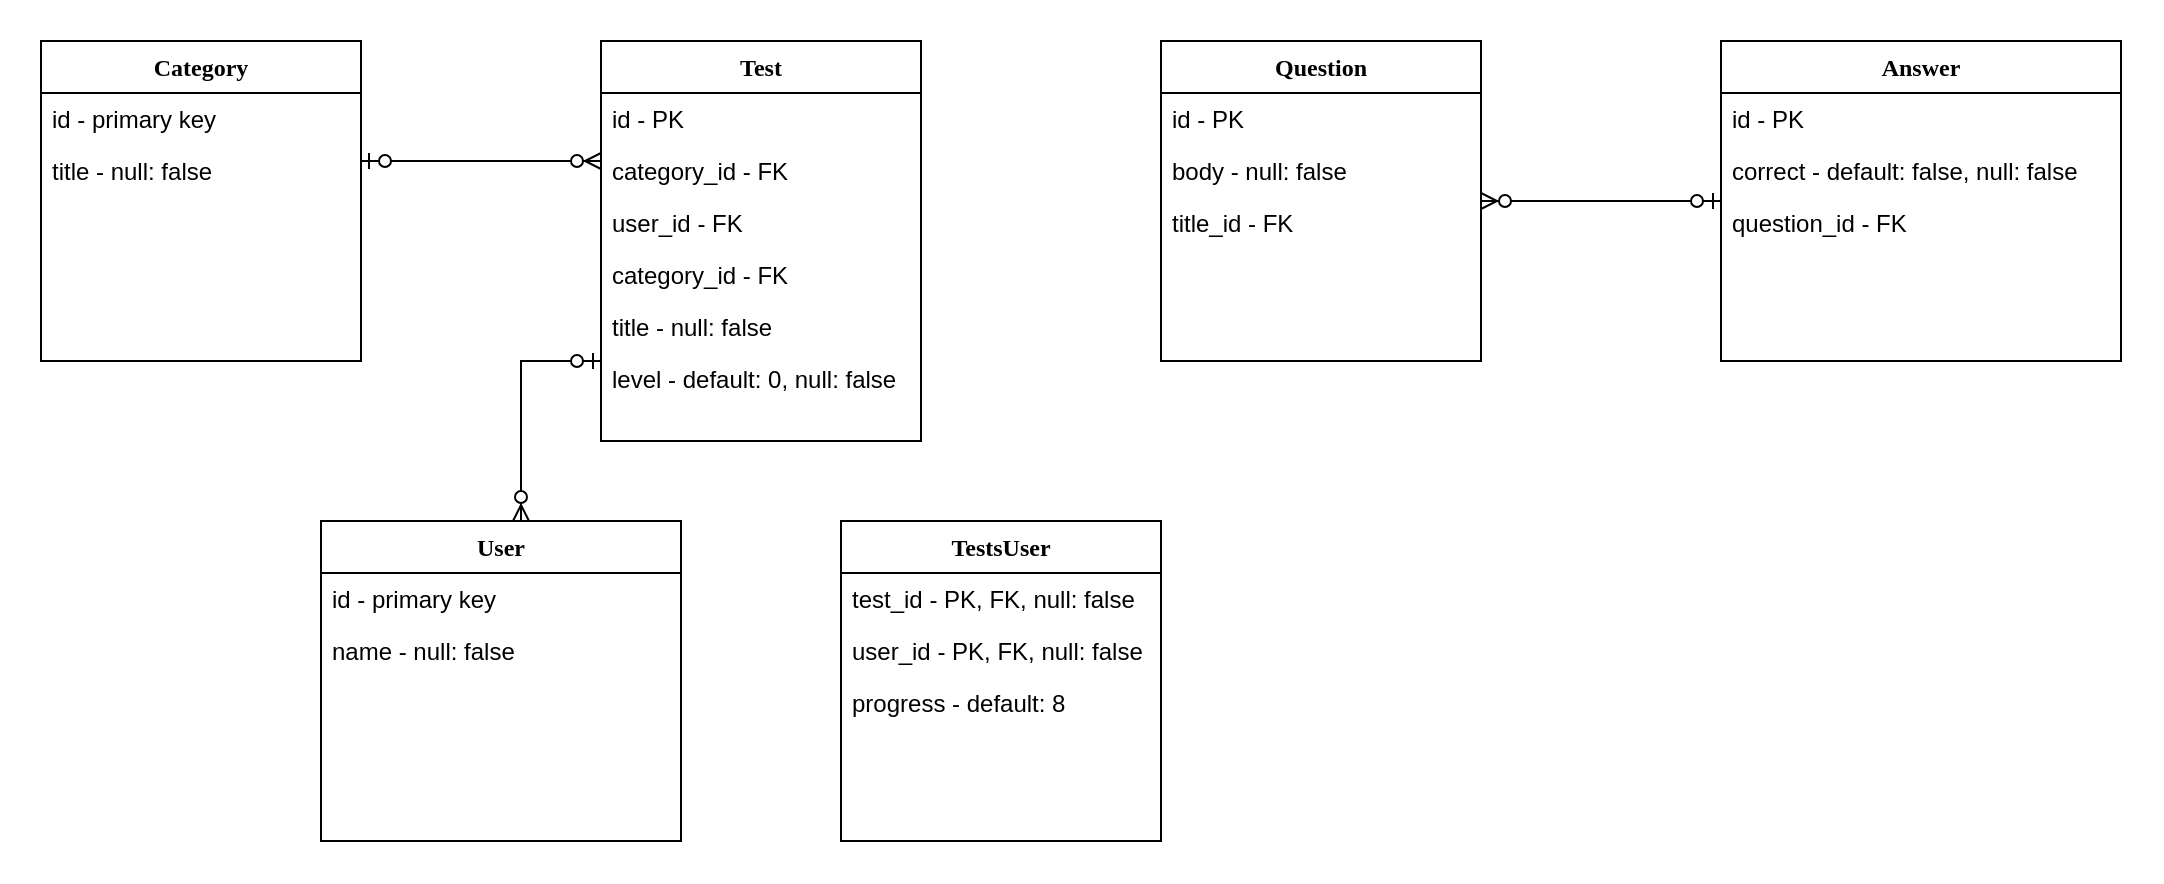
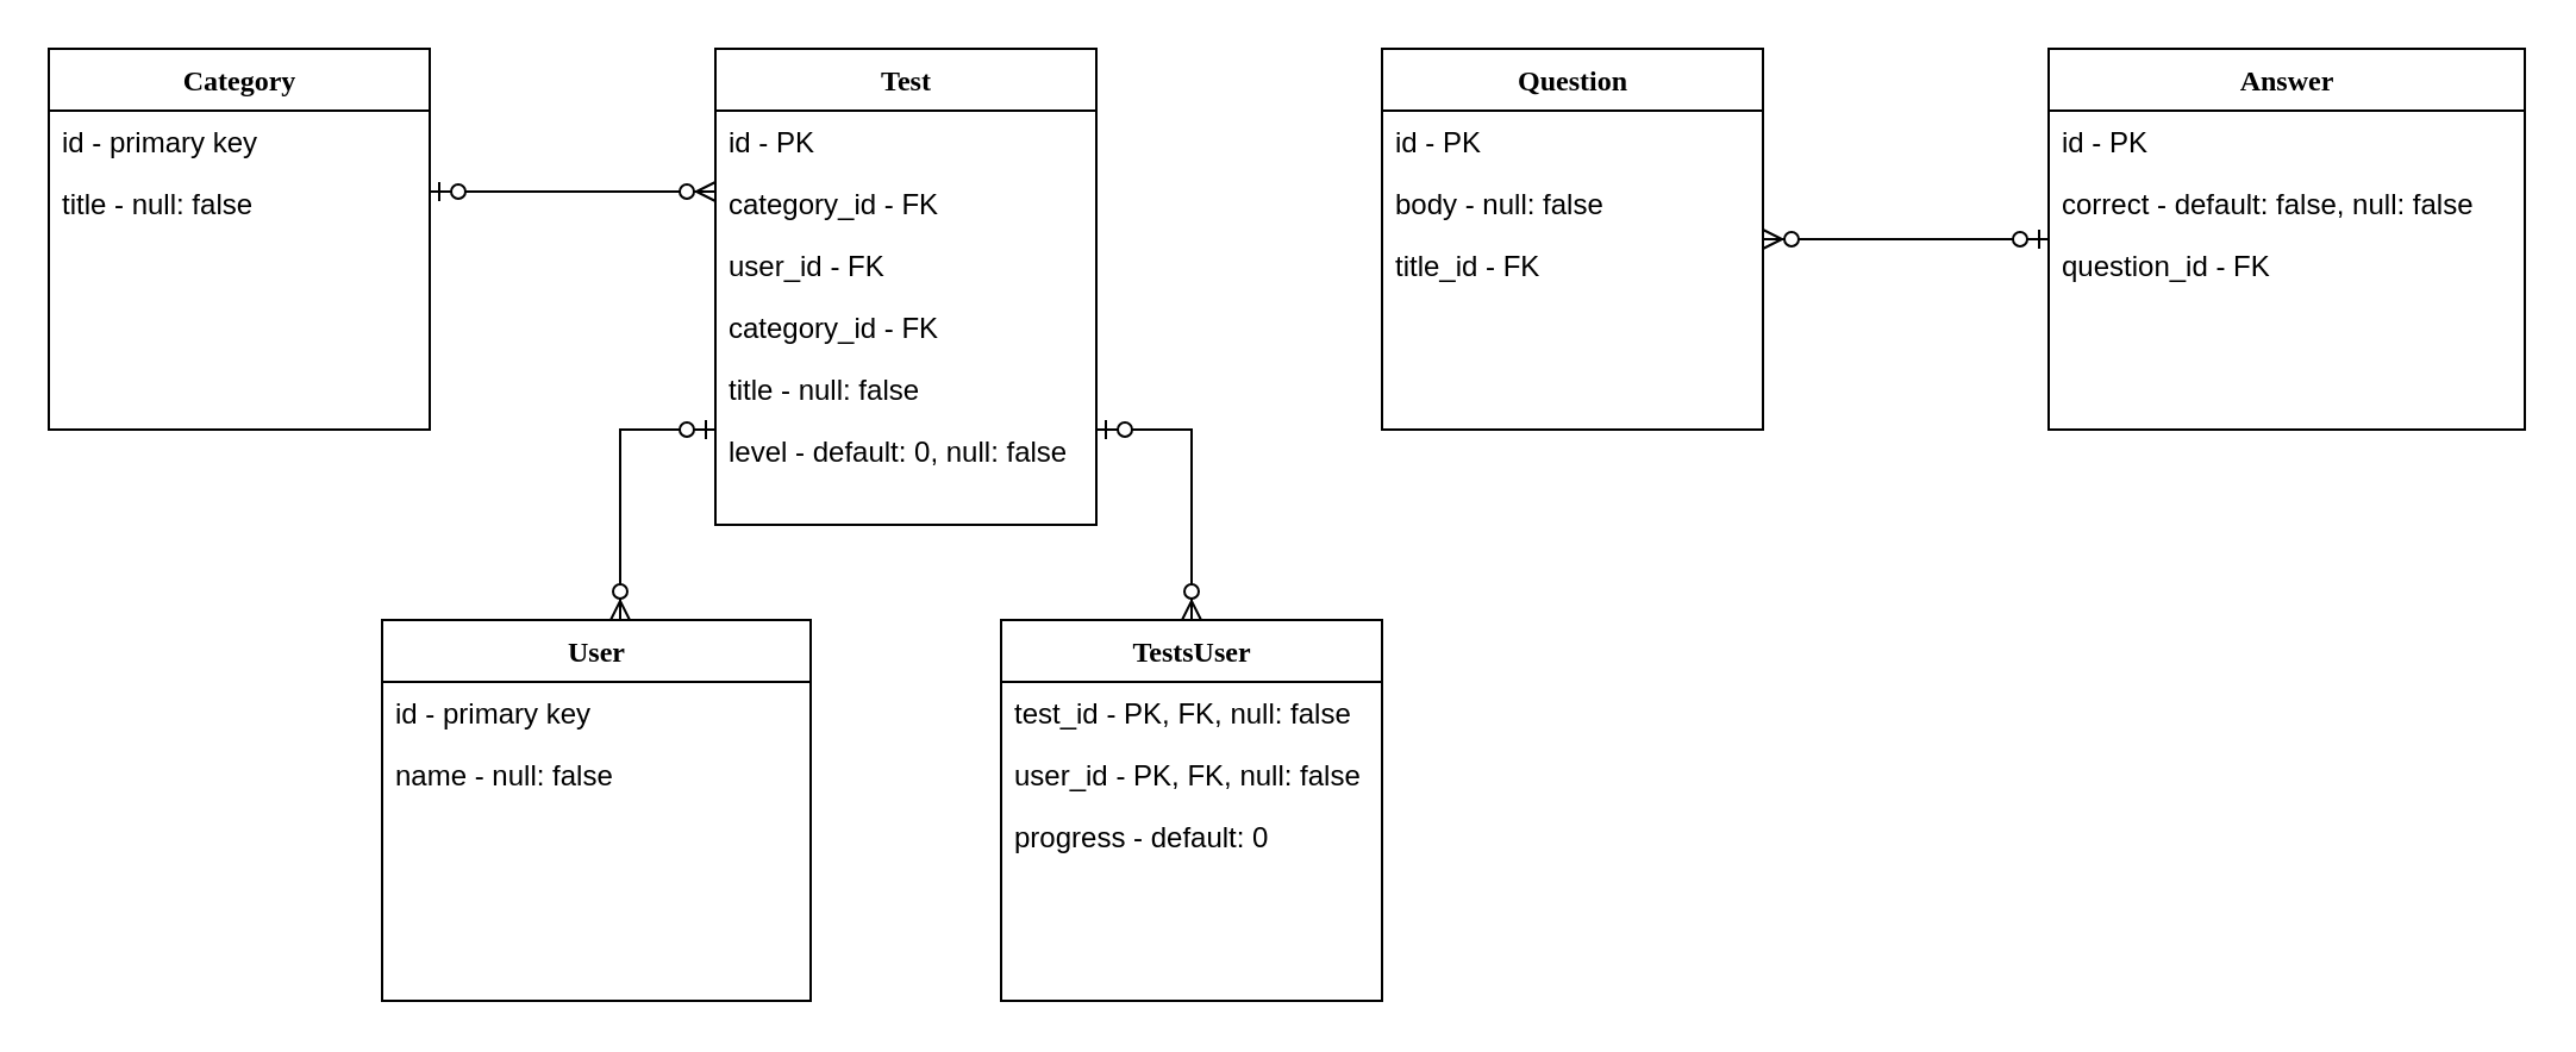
+ <mxCell id="6" style="edgeStyle=orthogonalEdgeStyle;rounded=0;orthogonalLoop=1;jettySize=auto;html=1;startArrow=ERzeroToOne;startFill=1;endArrow=ERzeroToMany;endFill=1;entryX=0.5;entryY=0;entryDx=0;entryDy=0;" parent="1" source="7" target="27" edge="1"><mxGeometry relative="1" as="geometry"><Array as="points"><mxPoint x="500" y="180" /></Array></mxGeometry></mxCell>
- <mxCell id="30" value="progress - default: 8" style="text;strokeColor=none;fillColor=none;align=left;verticalAlign=top;spacingLeft=4;spacingRight=4;overflow=hidden;rotatable=0;points=[[0,0.5],[1,0.5]];portConstraint=eastwest;" vertex="1" parent="27"><mxGeometry y="78" width="160" height="26" as="geometry" /></mxCell>
+ <mxCell id="30" value="progress - default: 0" style="text;strokeColor=none;fillColor=none;align=left;verticalAlign=top;spacingLeft=4;spacingRight=4;overflow=hidden;rotatable=0;points=[[0,0.5],[1,0.5]];portConstraint=eastwest;" vertex="1" parent="27"><mxGeometry y="78" width="160" height="26" as="geometry" /></mxCell>
